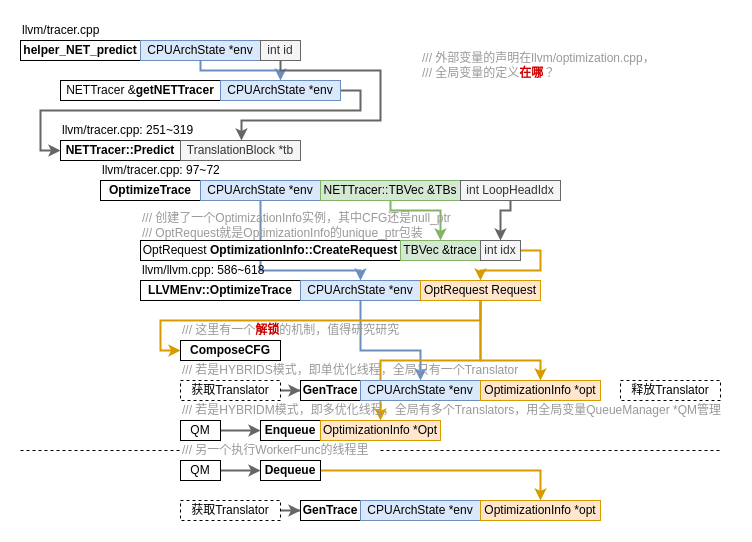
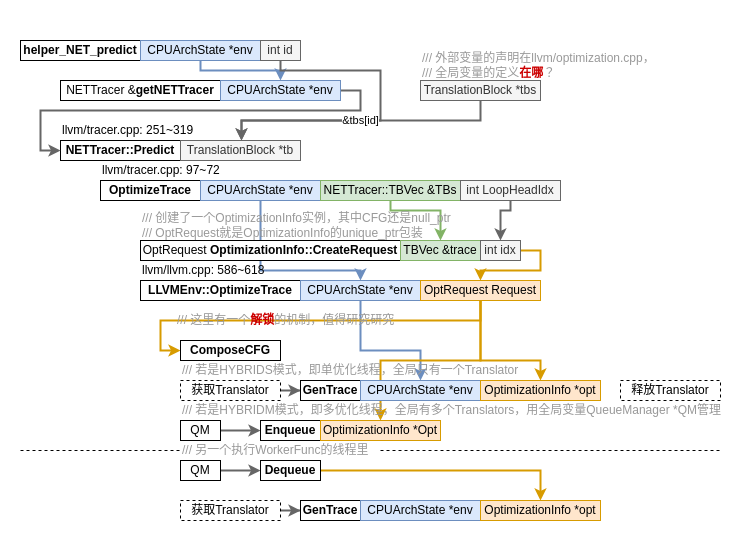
- <mxCell id="24" value="llvm/tracer.cpp" style="text;html=1;align=left;verticalAlign=middle;resizable=0;points=[];;autosize=1;" parent="1" vertex="1"><mxGeometry x="20" y="20" width="90" height="20" as="geometry" /></mxCell>
+ <mxCell id="33" value="TranslationBlock *tbs" style="rounded=0;whiteSpace=wrap;html=1;fillColor=#f5f5f5;strokeColor=#666666;fontColor=#333333;" parent="1" vertex="1"><mxGeometry x="420" y="80" width="120" height="20" as="geometry" /></mxCell>
+ <mxCell id="32" value="&amp;amp;tbs[id]" style="edgeStyle=orthogonalEdgeStyle;rounded=0;orthogonalLoop=1;jettySize=auto;html=1;strokeWidth=2;fillColor=#f5f5f5;strokeColor=#666666;" parent="1" source="33" target="22" edge="1"><mxGeometry x="0.007" relative="1" as="geometry"><Array as="points"><mxPoint x="480" y="120" /><mxPoint x="241" y="120" /></Array><mxPoint as="offset" /></mxGeometry></mxCell>
- <mxCell id="39" value="&lt;font color=&quot;#999999&quot;&gt;/// 这里有一个&lt;/font&gt;&lt;font color=&quot;#cc0000&quot;&gt;&lt;b&gt;解锁&lt;/b&gt;&lt;/font&gt;&lt;font color=&quot;#999999&quot;&gt;的机制，值得研究研究&lt;/font&gt;" style="text;html=1;align=left;verticalAlign=middle;resizable=0;points=[];;autosize=1;" parent="1" vertex="1"><mxGeometry x="180" y="320" width="230" height="20" as="geometry" /></mxCell>
+ <mxCell id="39" value="&lt;font color=&quot;#999999&quot;&gt;/// 这里有一个&lt;/font&gt;&lt;font color=&quot;#cc0000&quot;&gt;&lt;b&gt;解锁&lt;/b&gt;&lt;/font&gt;&lt;font color=&quot;#999999&quot;&gt;的机制，值得研究研究&lt;/font&gt;" style="text;html=1;align=left;verticalAlign=middle;resizable=0;points=[];;autosize=1;" parent="1" vertex="1"><mxGeometry x="175" y="310" width="230" height="20" as="geometry" /></mxCell>
